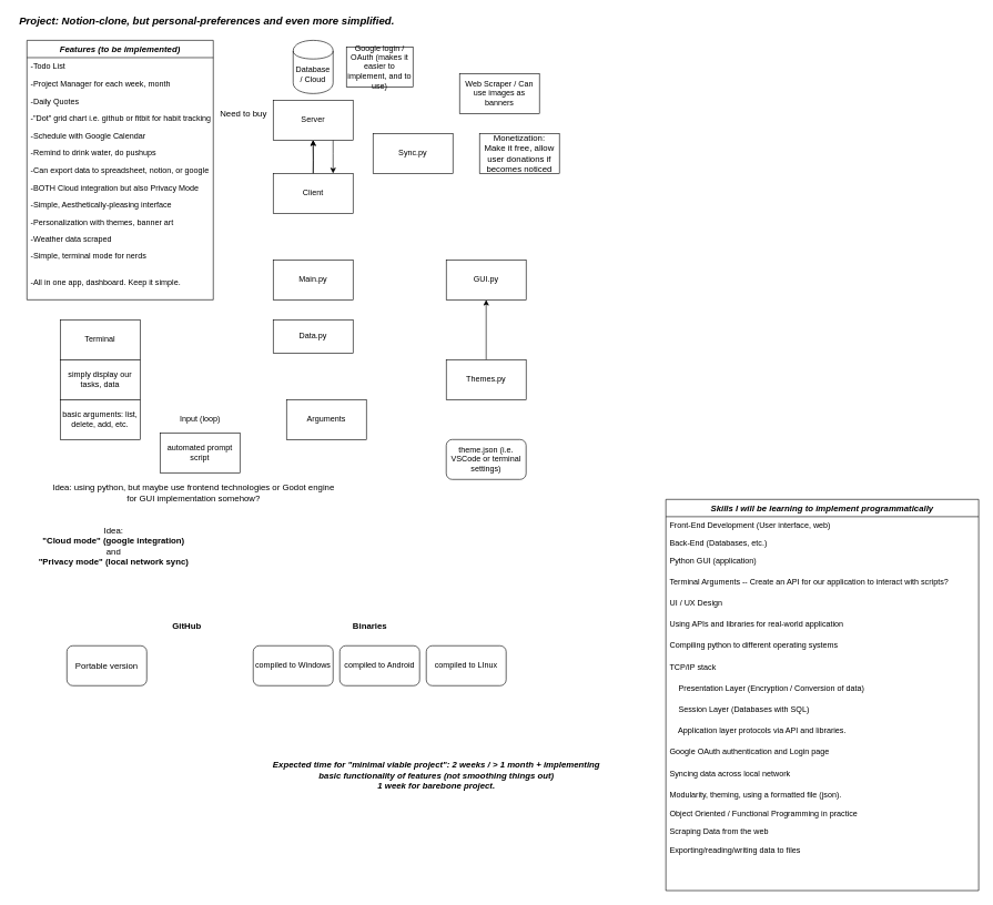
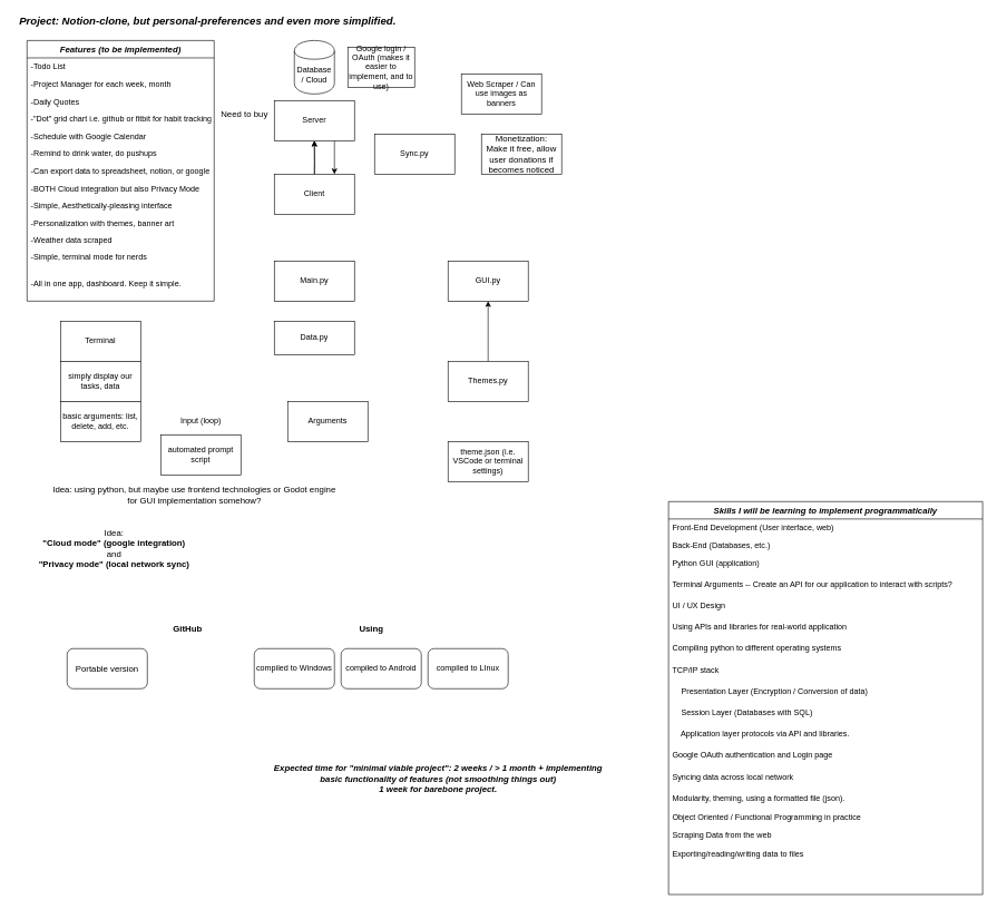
- <mxCell id="19" value="theme.json (i.e. VSCode or terminal settings)" style="whiteSpace=wrap;html=1;rounded=1;" vertex="1" parent="1"><mxGeometry x="670" y="660" width="120" height="60" as="geometry" /></mxCell>
+ <mxCell id="19" value="theme.json (i.e. VSCode or terminal settings)" style="whiteSpace=wrap;html=1;" vertex="1" parent="1"><mxGeometry x="670" y="660" width="120" height="60" as="geometry" /></mxCell>
- <mxCell id="43" value="&lt;b&gt;Binaries&lt;/b&gt;" style="text;html=1;align=center;verticalAlign=middle;resizable=0;points=[];autosize=1;strokeColor=none;fontSize=13;" vertex="1" parent="1"><mxGeometry x="520" y="930" width="70" height="20" as="geometry" /></mxCell>
+ <mxCell id="43" value="&lt;b&gt;Using&lt;/b&gt;" style="text;html=1;align=center;verticalAlign=middle;resizable=0;points=[];autosize=1;strokeColor=none;fontSize=13;" vertex="1" parent="1"><mxGeometry x="520" y="930" width="70" height="20" as="geometry" /></mxCell>
